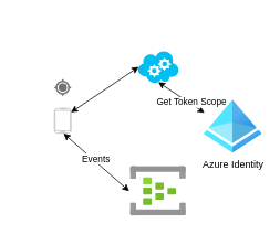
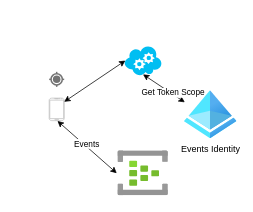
- <mxCell id="12" value="Azure Identity" style="aspect=fixed;html=1;points=[];align=center;image;fontSize=12;image=img/lib/azure2/identity/Azure_Active_Directory.svg;labelBackgroundColor=#FFFFFF;fontColor=#000000;" vertex="1" parent="2"><mxGeometry x="225" y="100" width="70" height="64" as="geometry" /></mxCell>
+ <mxCell id="12" value="Events Identity" style="aspect=fixed;html=1;points=[];align=center;image;fontSize=12;image=img/lib/azure2/identity/Azure_Active_Directory.svg;labelBackgroundColor=#FFFFFF;fontColor=#000000;" vertex="1" parent="2"><mxGeometry x="225" y="100" width="70" height="64" as="geometry" /></mxCell>
